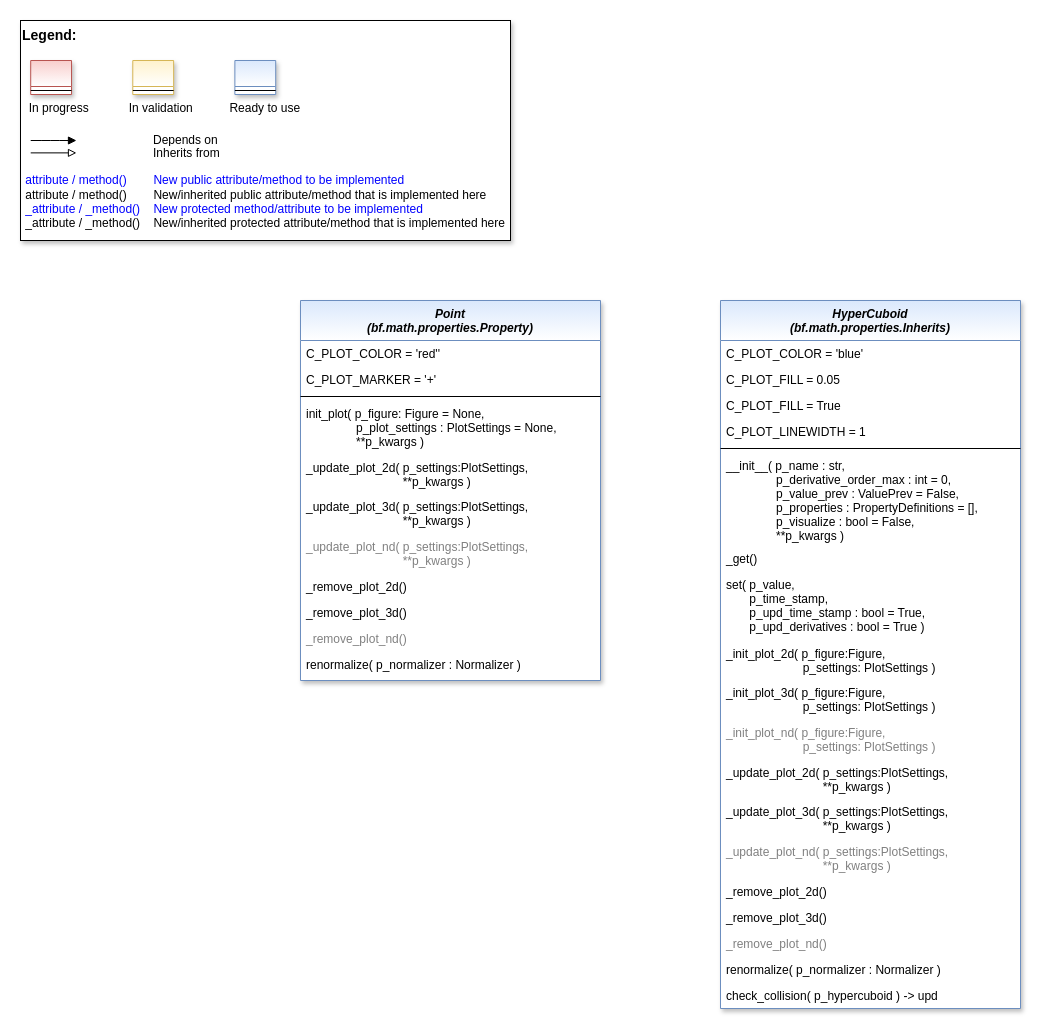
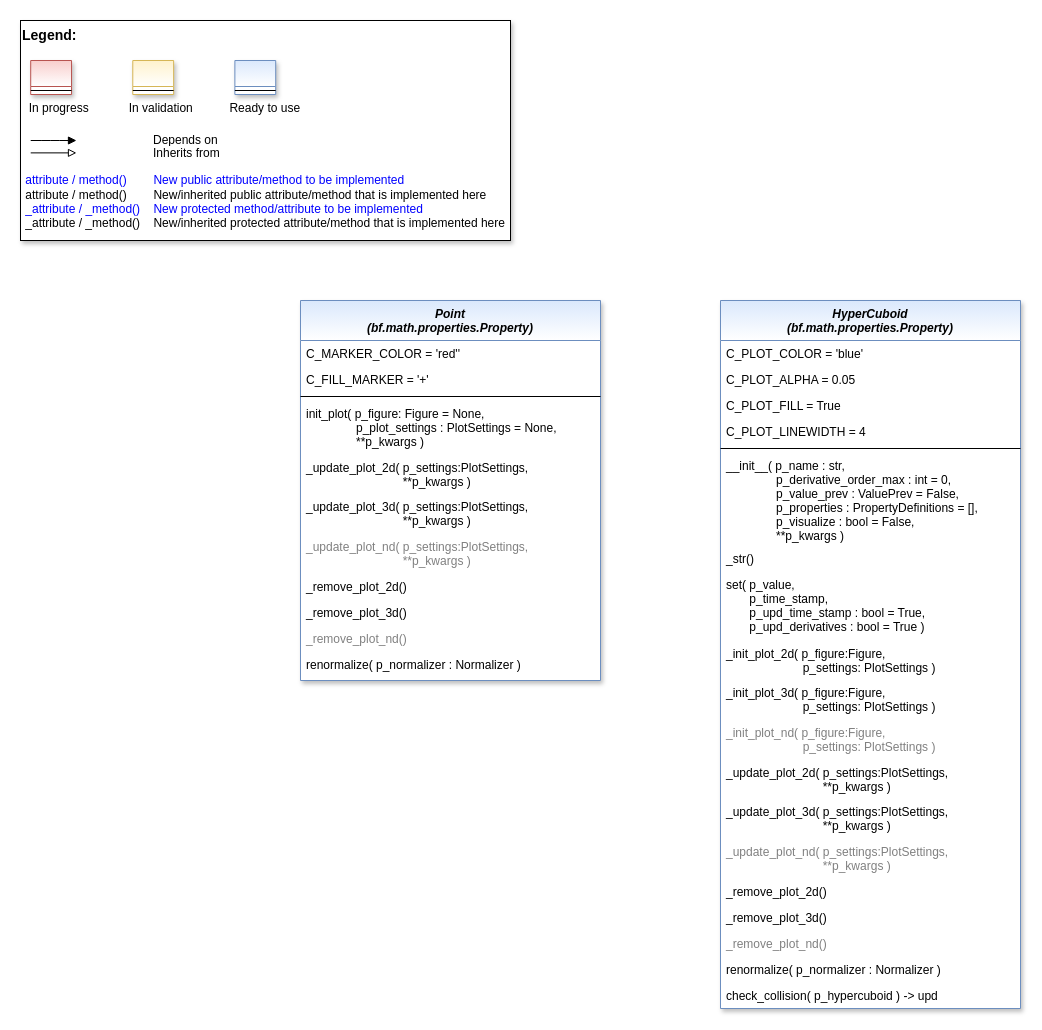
- <mxCell id="24" value="HyperCuboid &#10;(bf.math.properties.Inherits)" style="swimlane;fontStyle=3;align=center;verticalAlign=top;childLayout=stackLayout;horizontal=1;startSize=40;horizontalStack=0;resizeParent=1;resizeLast=0;collapsible=1;marginBottom=0;rounded=0;shadow=1;strokeWidth=1;fillColor=#dae8fc;strokeColor=#6c8ebf;swimlaneFillColor=#ffffff;gradientColor=#FFFFFF;" parent="1" vertex="1"><mxGeometry x="720" y="300" width="300" height="708" as="geometry"><mxRectangle x="230" y="140" width="160" height="26" as="alternateBounds" /></mxGeometry></mxCell>
+ <mxCell id="24" value="HyperCuboid &#10;(bf.math.properties.Property)" style="swimlane;fontStyle=3;align=center;verticalAlign=top;childLayout=stackLayout;horizontal=1;startSize=40;horizontalStack=0;resizeParent=1;resizeLast=0;collapsible=1;marginBottom=0;rounded=0;shadow=1;strokeWidth=1;fillColor=#dae8fc;strokeColor=#6c8ebf;swimlaneFillColor=#ffffff;gradientColor=#FFFFFF;" parent="1" vertex="1"><mxGeometry x="720" y="300" width="300" height="708" as="geometry"><mxRectangle x="230" y="140" width="160" height="26" as="alternateBounds" /></mxGeometry></mxCell>
- <mxCell id="13" value="C_PLOT_COLOR = 'red''" style="text;align=left;verticalAlign=top;spacingLeft=4;spacingRight=4;overflow=hidden;rotatable=0;points=[[0,0.5],[1,0.5]];portConstraint=eastwest;" parent="12" vertex="1"><mxGeometry y="40" width="300" height="26" as="geometry" /></mxCell>
+ <mxCell id="13" value="C_MARKER_COLOR = 'red''" style="text;align=left;verticalAlign=top;spacingLeft=4;spacingRight=4;overflow=hidden;rotatable=0;points=[[0,0.5],[1,0.5]];portConstraint=eastwest;" parent="12" vertex="1"><mxGeometry y="40" width="300" height="26" as="geometry" /></mxCell>
- <mxCell id="14" value="C_PLOT_MARKER = '+'" style="text;align=left;verticalAlign=top;spacingLeft=4;spacingRight=4;overflow=hidden;rotatable=0;points=[[0,0.5],[1,0.5]];portConstraint=eastwest;" parent="12" vertex="1"><mxGeometry y="66" width="300" height="26" as="geometry" /></mxCell>
+ <mxCell id="14" value="C_FILL_MARKER = '+'" style="text;align=left;verticalAlign=top;spacingLeft=4;spacingRight=4;overflow=hidden;rotatable=0;points=[[0,0.5],[1,0.5]];portConstraint=eastwest;" parent="12" vertex="1"><mxGeometry y="66" width="300" height="26" as="geometry" /></mxCell>
- <mxCell id="26" value="C_PLOT_FILL = 0.05" style="text;align=left;verticalAlign=top;spacingLeft=4;spacingRight=4;overflow=hidden;rotatable=0;points=[[0,0.5],[1,0.5]];portConstraint=eastwest;" vertex="1" parent="24"><mxGeometry y="66" width="300" height="26" as="geometry" /></mxCell>
+ <mxCell id="26" value="C_PLOT_ALPHA = 0.05" style="text;align=left;verticalAlign=top;spacingLeft=4;spacingRight=4;overflow=hidden;rotatable=0;points=[[0,0.5],[1,0.5]];portConstraint=eastwest;" vertex="1" parent="24"><mxGeometry y="66" width="300" height="26" as="geometry" /></mxCell>
- <mxCell id="28" value="C_PLOT_LINEWIDTH = 1" style="text;align=left;verticalAlign=top;spacingLeft=4;spacingRight=4;overflow=hidden;rotatable=0;points=[[0,0.5],[1,0.5]];portConstraint=eastwest;" vertex="1" parent="24"><mxGeometry y="118" width="300" height="26" as="geometry" /></mxCell>
+ <mxCell id="28" value="C_PLOT_LINEWIDTH = 4" style="text;align=left;verticalAlign=top;spacingLeft=4;spacingRight=4;overflow=hidden;rotatable=0;points=[[0,0.5],[1,0.5]];portConstraint=eastwest;" vertex="1" parent="24"><mxGeometry y="118" width="300" height="26" as="geometry" /></mxCell>
- <mxCell id="31" value="_get()" style="text;align=left;verticalAlign=top;spacingLeft=4;spacingRight=4;overflow=hidden;rotatable=0;points=[[0,0.5],[1,0.5]];portConstraint=eastwest;" parent="24" vertex="1"><mxGeometry y="245" width="300" height="26" as="geometry" /></mxCell>
+ <mxCell id="31" value="_str()" style="text;align=left;verticalAlign=top;spacingLeft=4;spacingRight=4;overflow=hidden;rotatable=0;points=[[0,0.5],[1,0.5]];portConstraint=eastwest;" parent="24" vertex="1"><mxGeometry y="245" width="300" height="26" as="geometry" /></mxCell>
